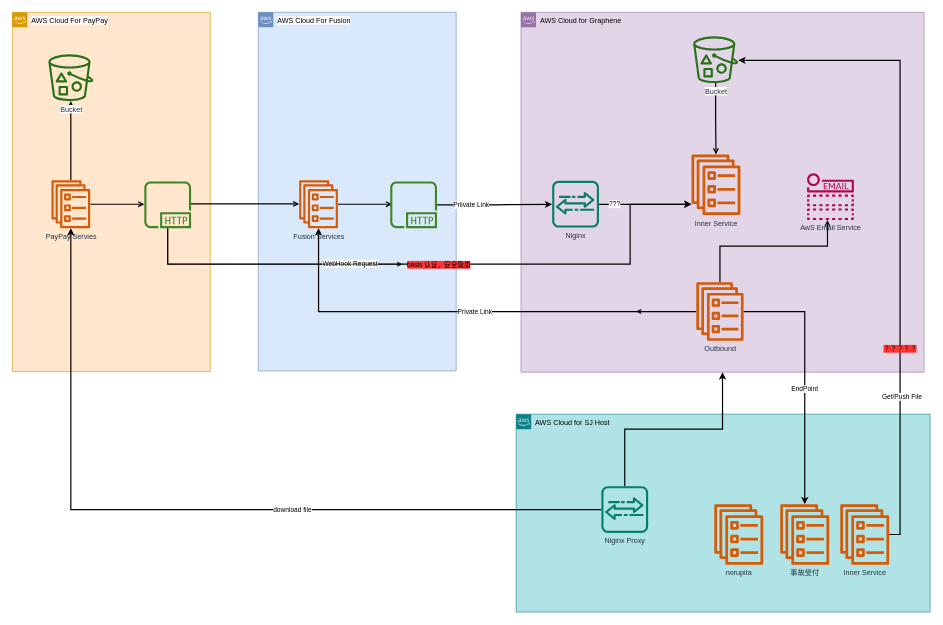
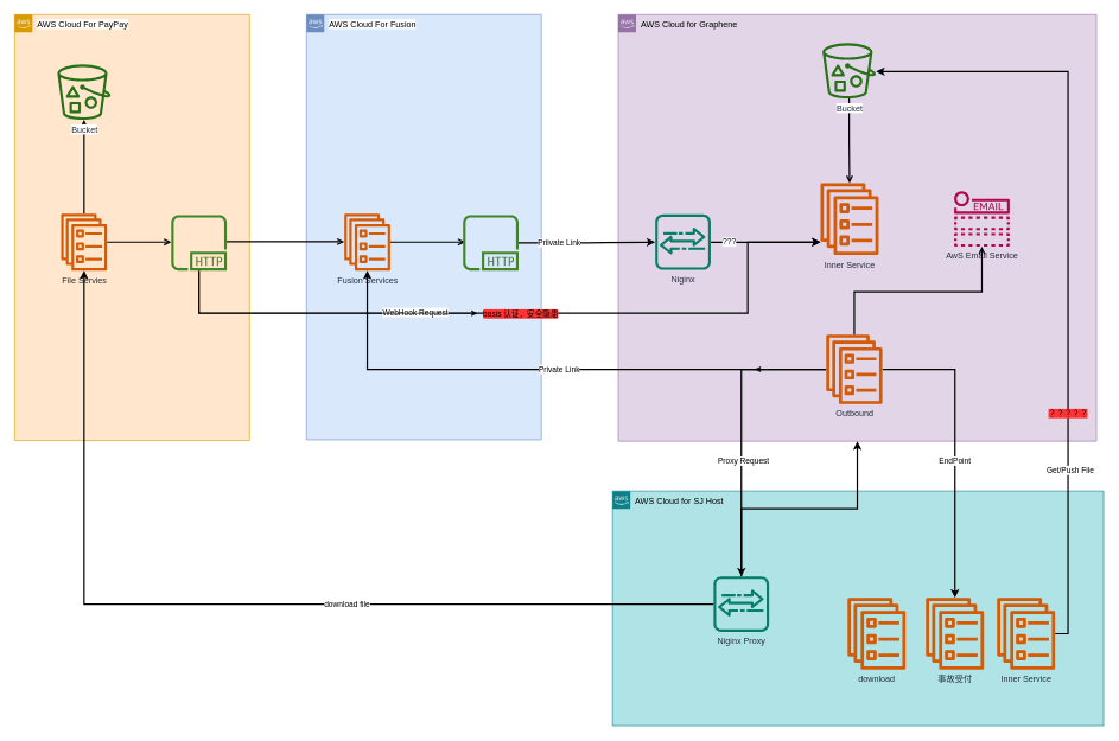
- <mxCell id="24" value="AwS Email Service" style="sketch=0;outlineConnect=0;fontColor=#232F3E;gradientColor=none;fillColor=#B0084D;strokeColor=none;dashed=0;verticalLabelPosition=bottom;verticalAlign=top;align=center;html=1;fontSize=12;fontStyle=0;aspect=fixed;pointerEvents=1;shape=mxgraph.aws4.email_notification;" parent="1" vertex="1"><mxGeometry x="1345" y="288.46" width="78" height="78" as="geometry" /></mxCell>
+ <mxCell id="24" value="AwS Email Service" style="sketch=0;outlineConnect=0;fontColor=#232F3E;gradientColor=none;fillColor=#B0084D;strokeColor=none;dashed=0;verticalLabelPosition=bottom;verticalAlign=top;align=center;html=1;fontSize=12;fontStyle=0;aspect=fixed;pointerEvents=1;shape=mxgraph.aws4.email_notification;" parent="1" vertex="1"><mxGeometry x="1340" y="268.46" width="78" height="78" as="geometry" /></mxCell>
- <mxCell id="14" value="Fusion Services" style="sketch=0;outlineConnect=0;fontColor=#232F3E;gradientColor=none;fillColor=#D45B07;strokeColor=none;dashed=0;verticalLabelPosition=bottom;verticalAlign=top;align=center;html=1;fontSize=12;fontStyle=0;aspect=fixed;pointerEvents=1;shape=mxgraph.aws4.ecs_service;" parent="1" vertex="1"><mxGeometry x="498" y="300" width="65" height="80" as="geometry" /></mxCell>
+ <mxCell id="14" value="Fusion Services" style="sketch=0;outlineConnect=0;fontColor=#232F3E;gradientColor=none;fillColor=#D45B07;strokeColor=none;dashed=0;verticalLabelPosition=bottom;verticalAlign=top;align=center;html=1;fontSize=12;fontStyle=0;aspect=fixed;pointerEvents=1;shape=mxgraph.aws4.ecs_service;" parent="1" vertex="1"><mxGeometry x="483" y="300" width="65" height="80" as="geometry" /></mxCell>
- <mxCell id="11" value="PayPay Servies" style="sketch=0;outlineConnect=0;fontColor=#232F3E;gradientColor=none;fillColor=#D45B07;strokeColor=none;dashed=0;verticalLabelPosition=bottom;verticalAlign=top;align=center;html=1;fontSize=12;fontStyle=0;aspect=fixed;pointerEvents=1;shape=mxgraph.aws4.ecs_service;" parent="1" vertex="1"><mxGeometry x="85" y="300" width="65" height="80" as="geometry" /></mxCell>
+ <mxCell id="11" value="File Servies" style="sketch=0;outlineConnect=0;fontColor=#232F3E;gradientColor=none;fillColor=#D45B07;strokeColor=none;dashed=0;verticalLabelPosition=bottom;verticalAlign=top;align=center;html=1;fontSize=12;fontStyle=0;aspect=fixed;pointerEvents=1;shape=mxgraph.aws4.ecs_service;" parent="1" vertex="1"><mxGeometry x="85" y="300" width="65" height="80" as="geometry" /></mxCell>
+ <mxCell id="37" style="edgeStyle=orthogonalEdgeStyle;rounded=0;orthogonalLoop=1;jettySize=auto;html=1;strokeWidth=2;" parent="1" source="44" target="32" edge="1"><mxGeometry relative="1" as="geometry" /></mxCell>
+ <mxCell id="38" value="Proxy Request" style="edgeLabel;html=1;align=center;verticalAlign=middle;resizable=0;points=[];" parent="37" vertex="1" connectable="0"><mxGeometry x="0.21" y="2" relative="1" as="geometry"><mxPoint as="offset" /></mxGeometry></mxCell>
- <mxCell id="36" value="norupita" style="sketch=0;outlineConnect=0;fontColor=#232F3E;gradientColor=none;fillColor=#D45B07;strokeColor=none;dashed=0;verticalLabelPosition=bottom;verticalAlign=top;align=center;html=1;fontSize=12;fontStyle=0;aspect=fixed;pointerEvents=1;shape=mxgraph.aws4.ecs_service;" parent="1" vertex="1"><mxGeometry x="1190" y="840" width="82.13" height="101.08" as="geometry" /></mxCell>
+ <mxCell id="36" value="download" style="sketch=0;outlineConnect=0;fontColor=#232F3E;gradientColor=none;fillColor=#D45B07;strokeColor=none;dashed=0;verticalLabelPosition=bottom;verticalAlign=top;align=center;html=1;fontSize=12;fontStyle=0;aspect=fixed;pointerEvents=1;shape=mxgraph.aws4.ecs_service;" parent="1" vertex="1"><mxGeometry x="1190" y="840" width="82.13" height="101.08" as="geometry" /></mxCell>
